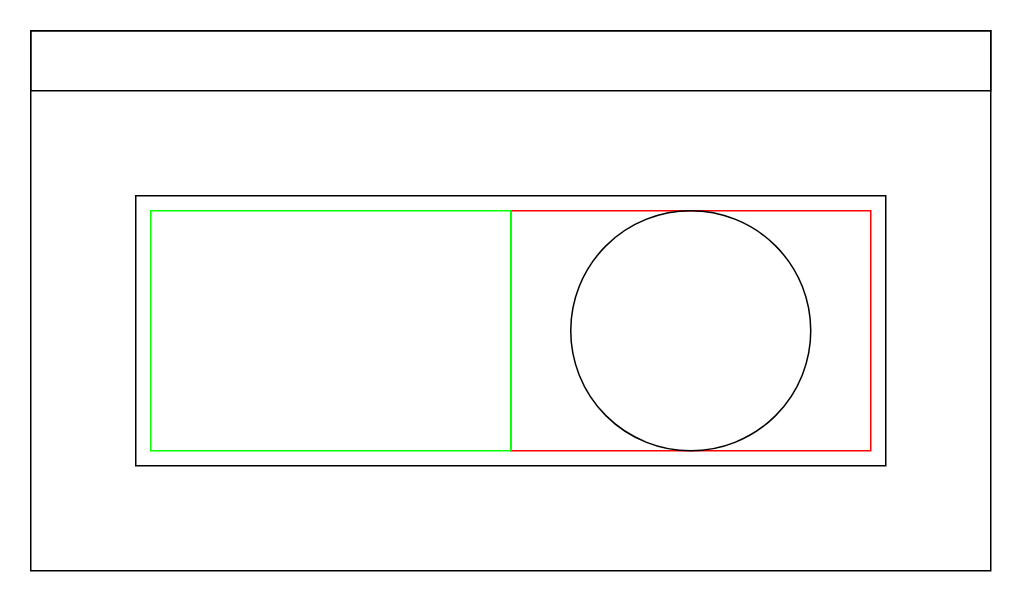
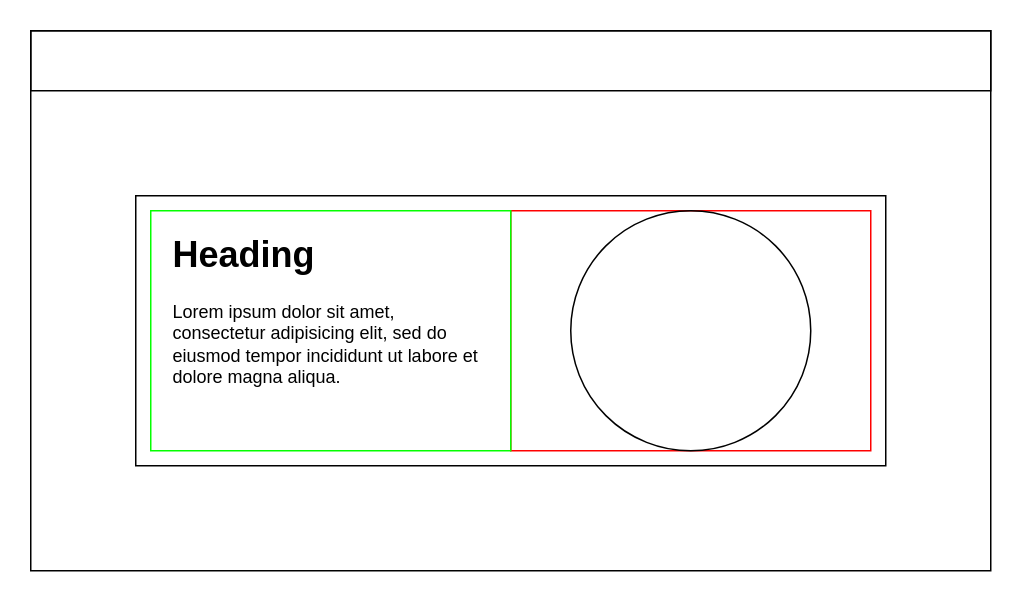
+ <mxCell id="8" value="&lt;h1&gt;Heading&lt;/h1&gt;&lt;p&gt;Lorem ipsum dolor sit amet, consectetur adipisicing elit, sed do eiusmod tempor incididunt ut labore et dolore magna aliqua.&lt;/p&gt;" style="text;html=1;strokeColor=none;fillColor=none;spacing=5;spacingTop=-20;whiteSpace=wrap;overflow=hidden;rounded=0;" vertex="1" parent="1"><mxGeometry x="110" y="150" width="220" height="140" as="geometry" /></mxCell>
